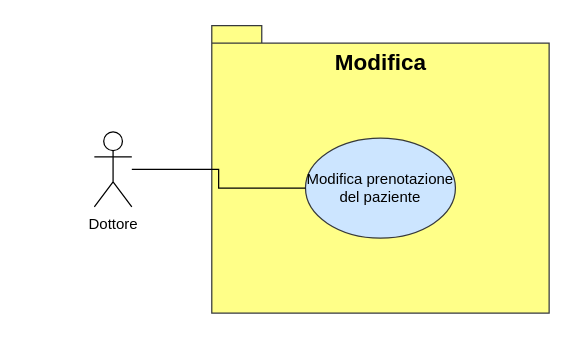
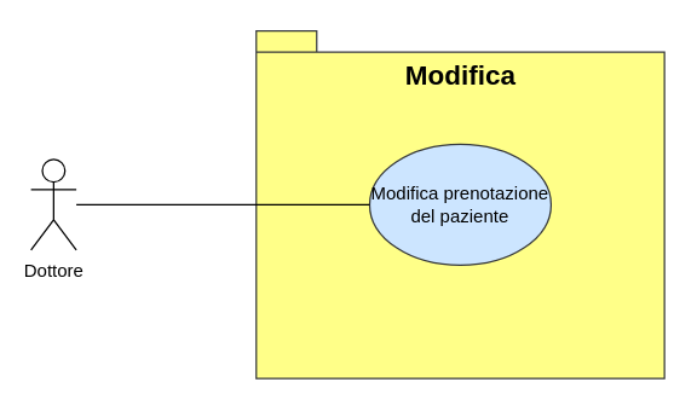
- <mxCell id="2" value="Dottore" style="shape=umlActor;verticalLabelPosition=bottom;verticalAlign=top;html=1;outlineConnect=0;" vertex="1" parent="1"><mxGeometry x="75" y="105" width="30" height="60" as="geometry" /></mxCell>
+ <mxCell id="2" value="Dottore" style="shape=umlActor;verticalLabelPosition=bottom;verticalAlign=top;html=1;outlineConnect=0;" vertex="1" parent="1"><mxGeometry x="20" y="105" width="30" height="60" as="geometry" /></mxCell>
- <mxCell id="5" value="Modifica prenotazione del paziente" style="ellipse;whiteSpace=wrap;html=1;fontSize=12;fillColor=#cce5ff;strokeColor=#36393d;" vertex="1" parent="1"><mxGeometry x="244" y="110" width="120" height="80" as="geometry" /></mxCell>
+ <mxCell id="5" value="Modifica prenotazione del paziente" style="ellipse;whiteSpace=wrap;html=1;fontSize=12;fillColor=#cce5ff;strokeColor=#36393d;" vertex="1" parent="1"><mxGeometry x="244" y="95" width="120" height="80" as="geometry" /></mxCell>
